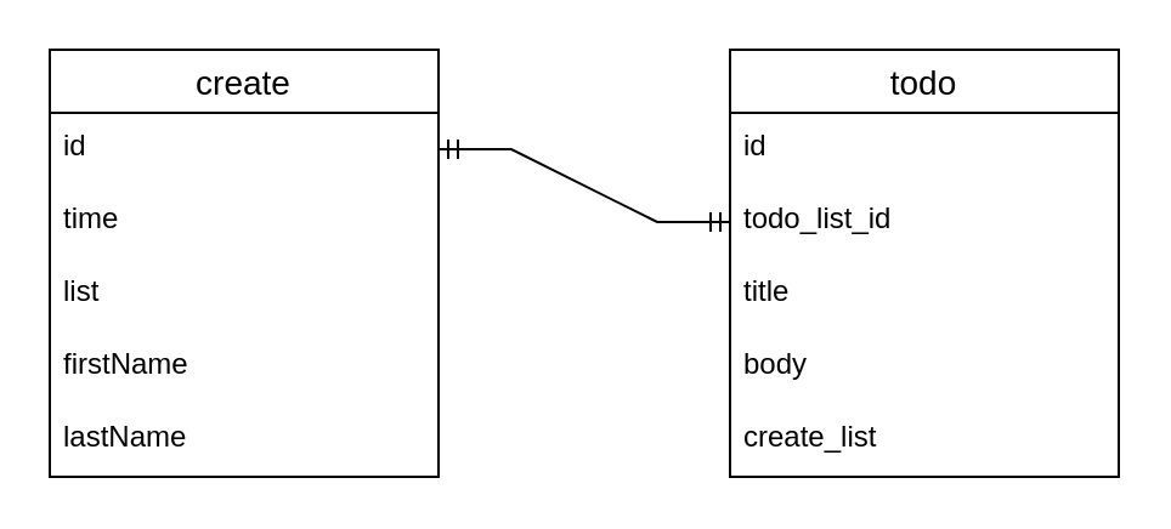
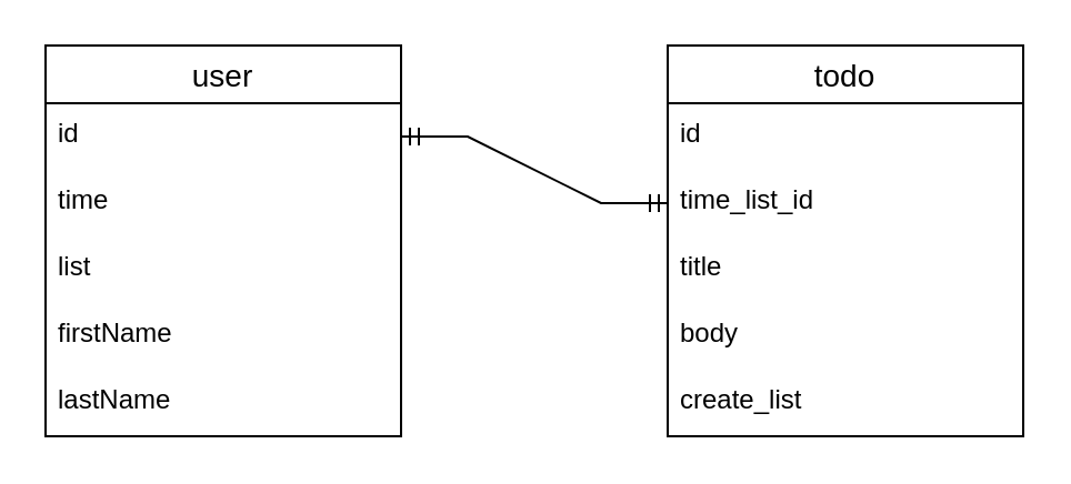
- <mxCell id="2" value="create" style="swimlane;fontStyle=0;childLayout=stackLayout;horizontal=1;startSize=26;horizontalStack=0;resizeParent=1;resizeParentMax=0;resizeLast=0;collapsible=1;marginBottom=0;align=center;fontSize=14;" parent="1" vertex="1"><mxGeometry x="20" y="20" width="160" height="176" as="geometry" /></mxCell>
+ <mxCell id="2" value="user" style="swimlane;fontStyle=0;childLayout=stackLayout;horizontal=1;startSize=26;horizontalStack=0;resizeParent=1;resizeParentMax=0;resizeLast=0;collapsible=1;marginBottom=0;align=center;fontSize=14;" parent="1" vertex="1"><mxGeometry x="20" y="20" width="160" height="176" as="geometry" /></mxCell>
- <mxCell id="11" value="todo_list_id" style="text;strokeColor=none;fillColor=none;spacingLeft=4;spacingRight=4;overflow=hidden;rotatable=0;points=[[0,0.5],[1,0.5]];portConstraint=eastwest;fontSize=12;whiteSpace=wrap;html=1;" parent="9" vertex="1"><mxGeometry y="56" width="160" height="30" as="geometry" /></mxCell>
+ <mxCell id="11" value="time_list_id" style="text;strokeColor=none;fillColor=none;spacingLeft=4;spacingRight=4;overflow=hidden;rotatable=0;points=[[0,0.5],[1,0.5]];portConstraint=eastwest;fontSize=12;whiteSpace=wrap;html=1;" parent="9" vertex="1"><mxGeometry y="56" width="160" height="30" as="geometry" /></mxCell>
